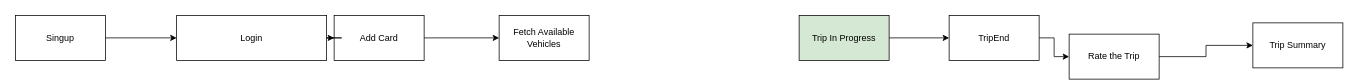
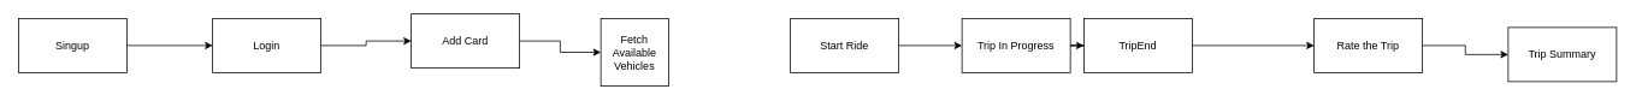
- <mxCell id="9" value="Login" style="rounded=0;whiteSpace=wrap;html=1;" vertex="1" parent="1"><mxGeometry x="235" y="20" width="200" height="60" as="geometry" /></mxCell>
+ <mxCell id="9" value="Login" style="rounded=0;whiteSpace=wrap;html=1;" vertex="1" parent="1"><mxGeometry x="235" y="20" width="120" height="60" as="geometry" /></mxCell>
- <mxCell id="5" value="Add Card" style="rounded=0;whiteSpace=wrap;html=1;" vertex="1" parent="1"><mxGeometry x="445" y="20" width="120" height="60" as="geometry" /></mxCell>
+ <mxCell id="5" value="Add Card" style="rounded=0;whiteSpace=wrap;html=1;" vertex="1" parent="1"><mxGeometry x="455" y="15" width="120" height="60" as="geometry" /></mxCell>
- <mxCell id="10" value="Fetch Available Vehicles" style="rounded=0;whiteSpace=wrap;html=1;" vertex="1" parent="1"><mxGeometry x="665" y="20" width="120" height="60" as="geometry" /></mxCell>
+ <mxCell id="10" value="Fetch Available Vehicles" style="rounded=0;whiteSpace=wrap;html=1;" vertex="1" parent="1"><mxGeometry x="665" y="20" width="75" height="75" as="geometry" /></mxCell>
+ <mxCell id="17" value="Start Ride" style="rounded=0;whiteSpace=wrap;html=1;" vertex="1" parent="1"><mxGeometry x="875" y="20" width="120" height="60" as="geometry" /></mxCell>
+ <mxCell id="16" value="" style="edgeStyle=orthogonalEdgeStyle;rounded=0;orthogonalLoop=1;jettySize=auto;html=1;" edge="1" parent="1" source="17" target="7"><mxGeometry relative="1" as="geometry" /></mxCell>
- <mxCell id="7" value="Trip In Progress" style="rounded=0;whiteSpace=wrap;html=1;fillColor=#d5e8d4;" vertex="1" parent="1"><mxGeometry x="1065" y="20" width="120" height="60" as="geometry" /></mxCell>
+ <mxCell id="7" value="Trip In Progress" style="rounded=0;whiteSpace=wrap;html=1;" vertex="1" parent="1"><mxGeometry x="1065" y="20" width="120" height="60" as="geometry" /></mxCell>
- <mxCell id="12" value="TripEnd" style="rounded=0;whiteSpace=wrap;html=1;" vertex="1" parent="1"><mxGeometry x="1265" y="20" width="120" height="60" as="geometry" /></mxCell>
+ <mxCell id="12" value="TripEnd" style="rounded=0;whiteSpace=wrap;html=1;" vertex="1" parent="1"><mxGeometry x="1200" y="20" width="120" height="60" as="geometry" /></mxCell>
- <mxCell id="15" value="Rate the Trip" style="rounded=0;whiteSpace=wrap;html=1;" vertex="1" parent="1"><mxGeometry x="1425" y="45" width="120" height="60" as="geometry" /></mxCell>
+ <mxCell id="15" value="Rate the Trip" style="rounded=0;whiteSpace=wrap;html=1;" vertex="1" parent="1"><mxGeometry x="1455" y="20" width="120" height="60" as="geometry" /></mxCell>
